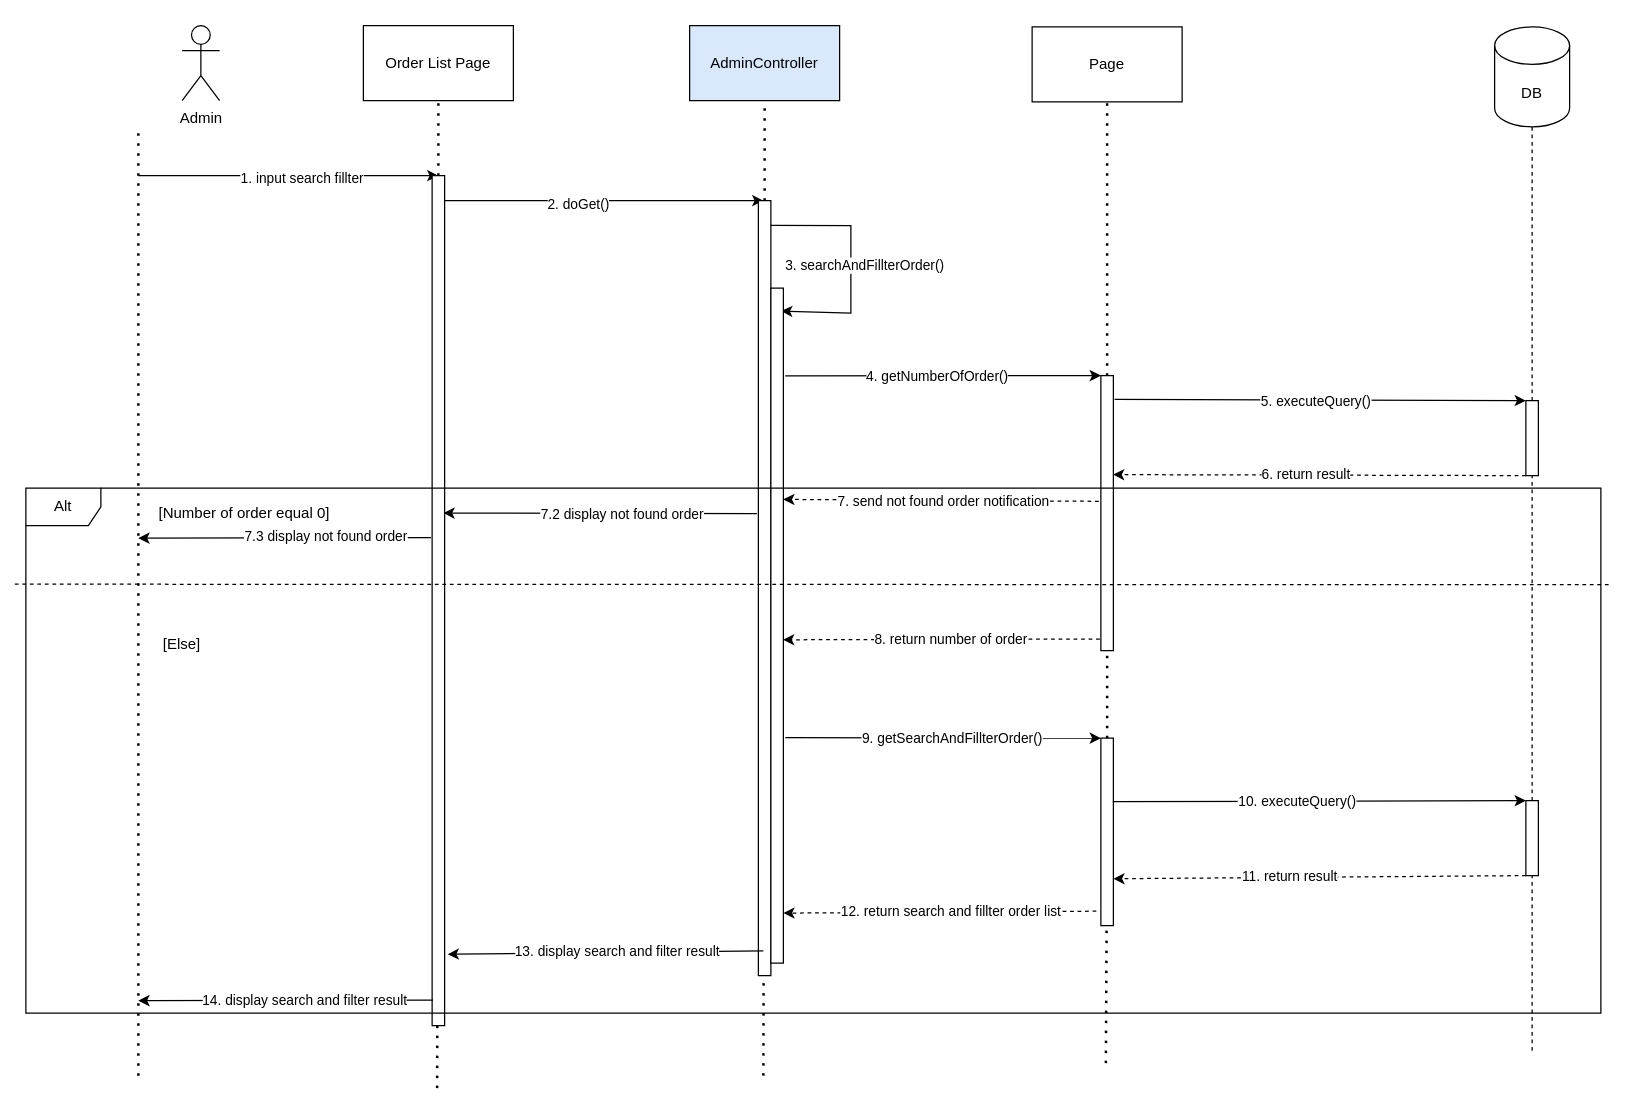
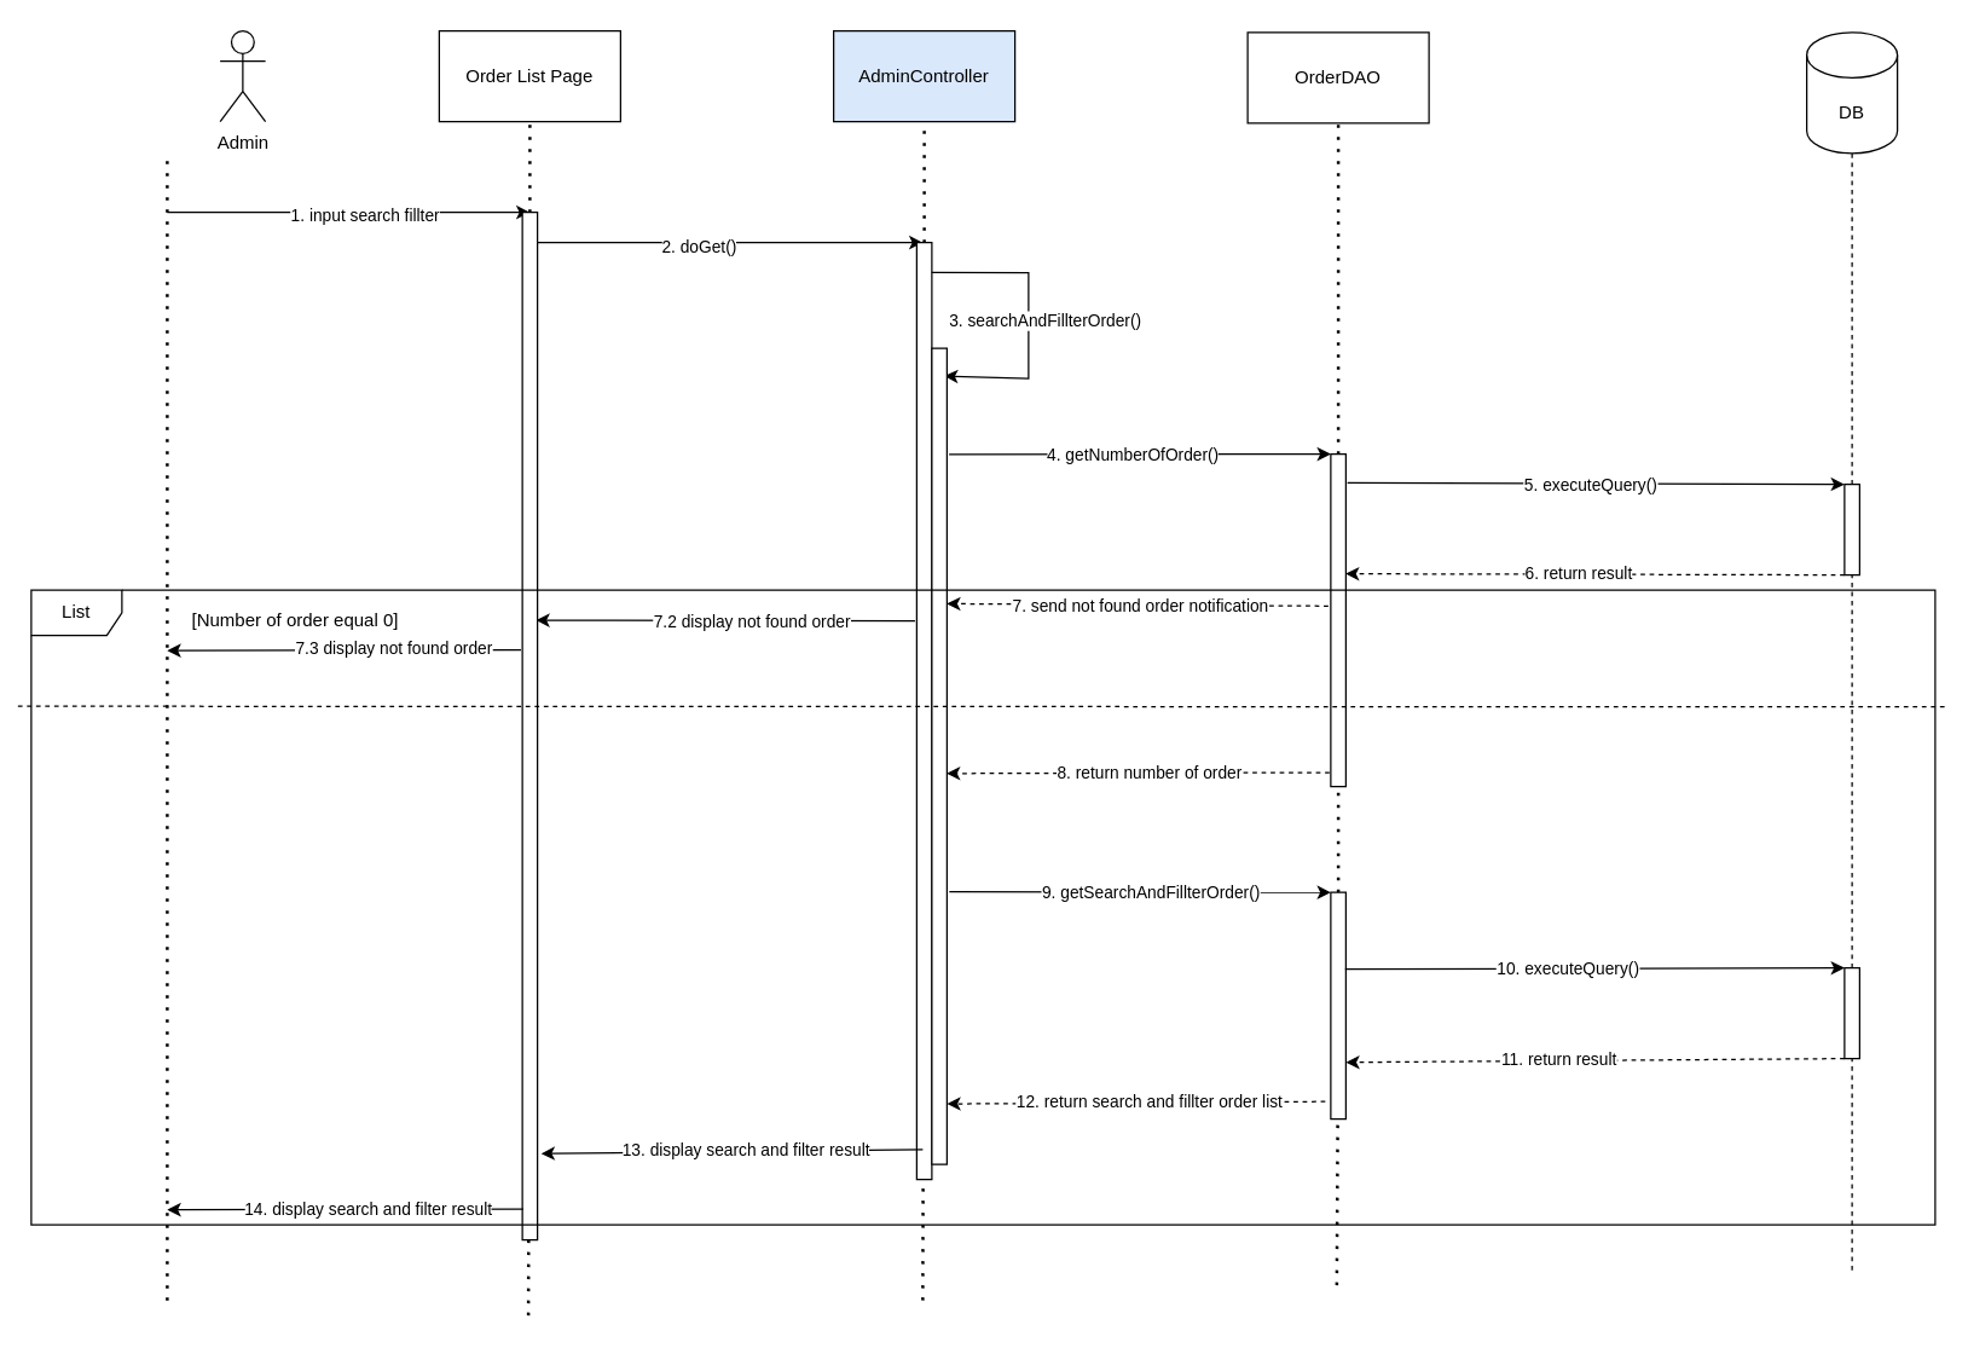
- <mxCell id="8" value="Page" style="rounded=0;whiteSpace=wrap;html=1;" vertex="1" parent="1"><mxGeometry x="825" y="21" width="120" height="60" as="geometry" /></mxCell>
+ <mxCell id="8" value="OrderDAO" style="rounded=0;whiteSpace=wrap;html=1;" vertex="1" parent="1"><mxGeometry x="825" y="21" width="120" height="60" as="geometry" /></mxCell>
- <mxCell id="57" value="Alt" style="shape=umlFrame;whiteSpace=wrap;html=1;pointerEvents=0;" vertex="1" parent="1"><mxGeometry x="20" y="390" width="1260" height="420" as="geometry" /></mxCell>
+ <mxCell id="57" value="List" style="shape=umlFrame;whiteSpace=wrap;html=1;pointerEvents=0;" vertex="1" parent="1"><mxGeometry x="20" y="390" width="1260" height="420" as="geometry" /></mxCell>
- <mxCell id="60" value="[Else]" style="text;html=1;strokeColor=none;fillColor=none;align=center;verticalAlign=middle;whiteSpace=wrap;rounded=0;" vertex="1" parent="1"><mxGeometry x="70" y="500" width="150" height="30" as="geometry" /></mxCell>
